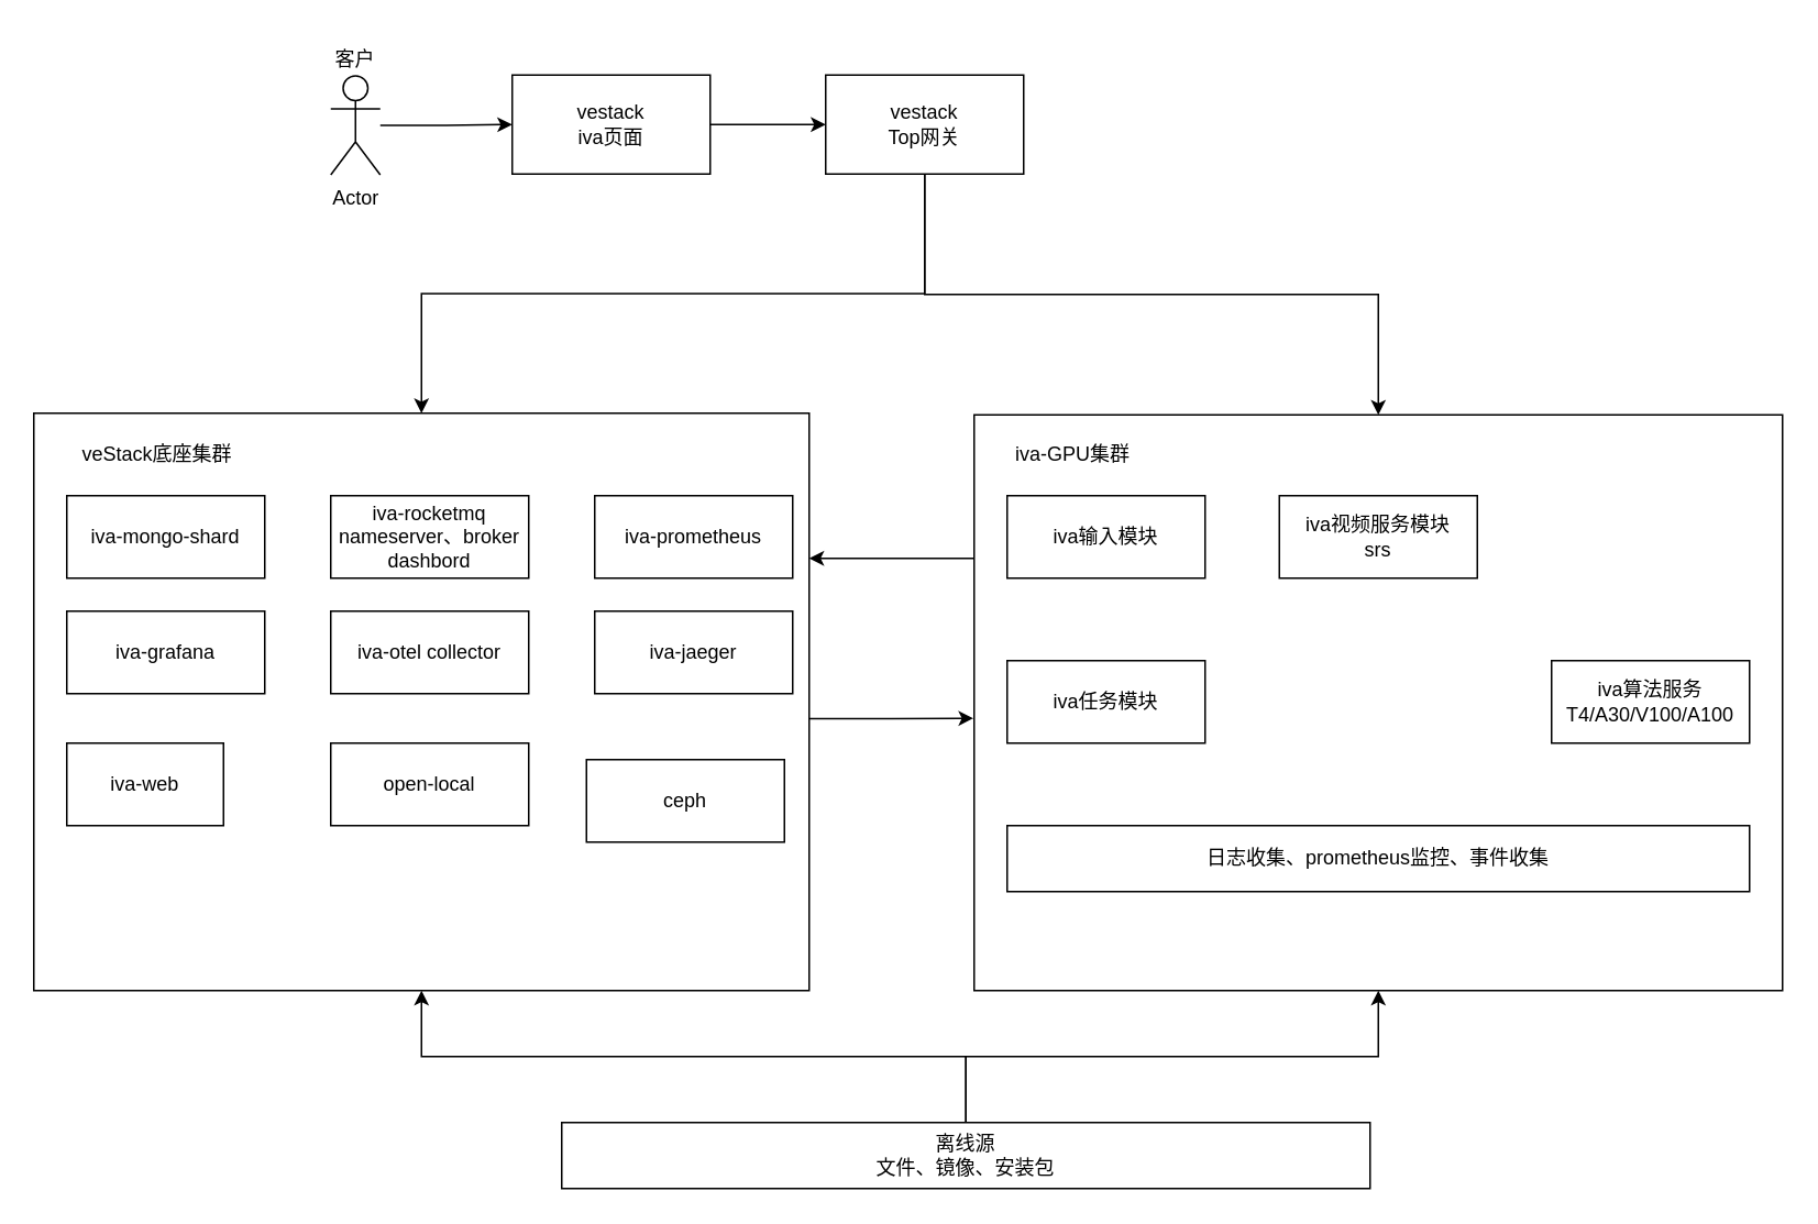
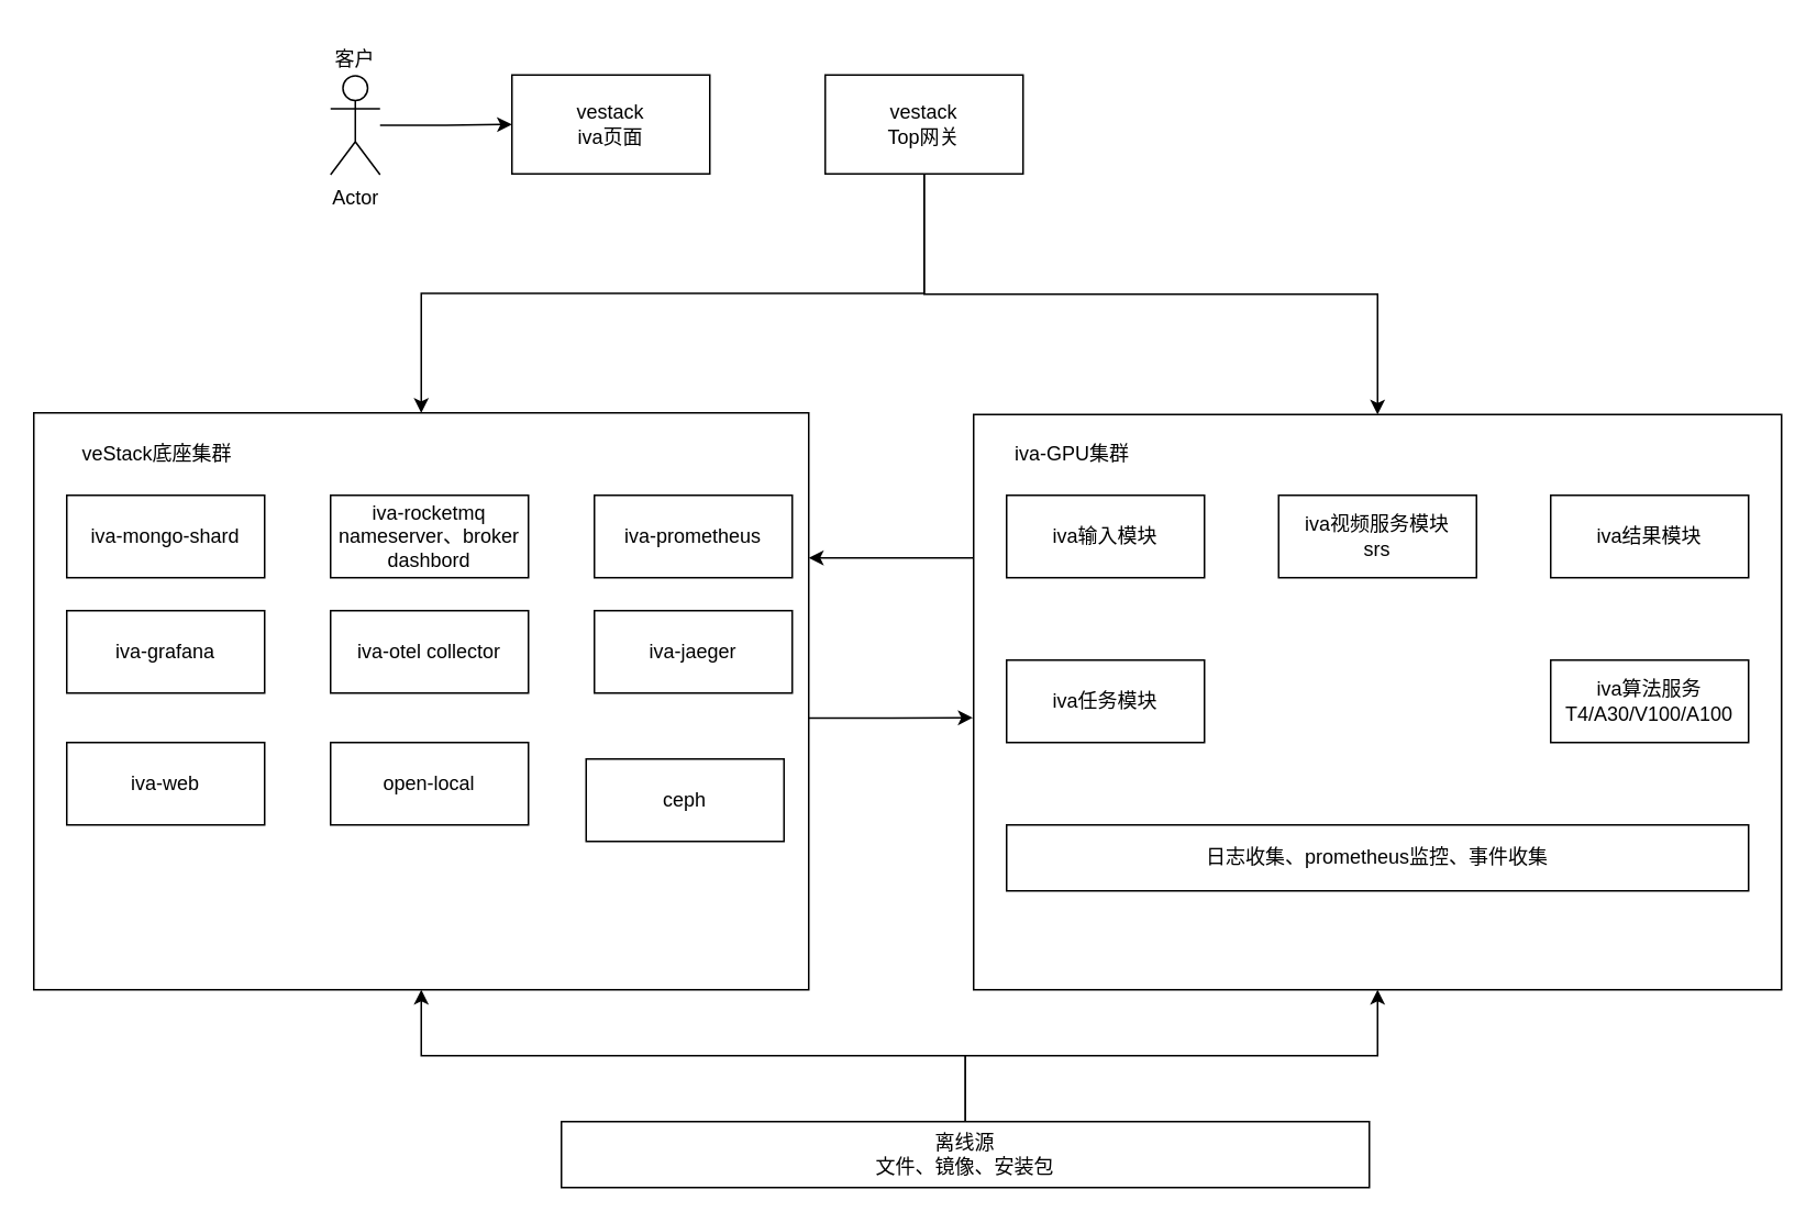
- <mxCell id="7" style="edgeStyle=orthogonalEdgeStyle;rounded=0;orthogonalLoop=1;jettySize=auto;html=1;entryX=0;entryY=0.5;entryDx=0;entryDy=0;" edge="1" parent="1" source="8" target="11"><mxGeometry relative="1" as="geometry" /></mxCell>
+ <mxCell id="27" value="iva结果模块" style="rounded=0;whiteSpace=wrap;html=1;" vertex="1" parent="1"><mxGeometry x="940" y="300" width="120" height="50" as="geometry" /></mxCell>
- <mxCell id="21" value="iva-web" style="rounded=0;whiteSpace=wrap;html=1;" vertex="1" parent="1"><mxGeometry x="40" y="450" width="95" height="50" as="geometry" /></mxCell>
+ <mxCell id="21" value="iva-web" style="rounded=0;whiteSpace=wrap;html=1;" vertex="1" parent="1"><mxGeometry x="40" y="450" width="120" height="50" as="geometry" /></mxCell>
